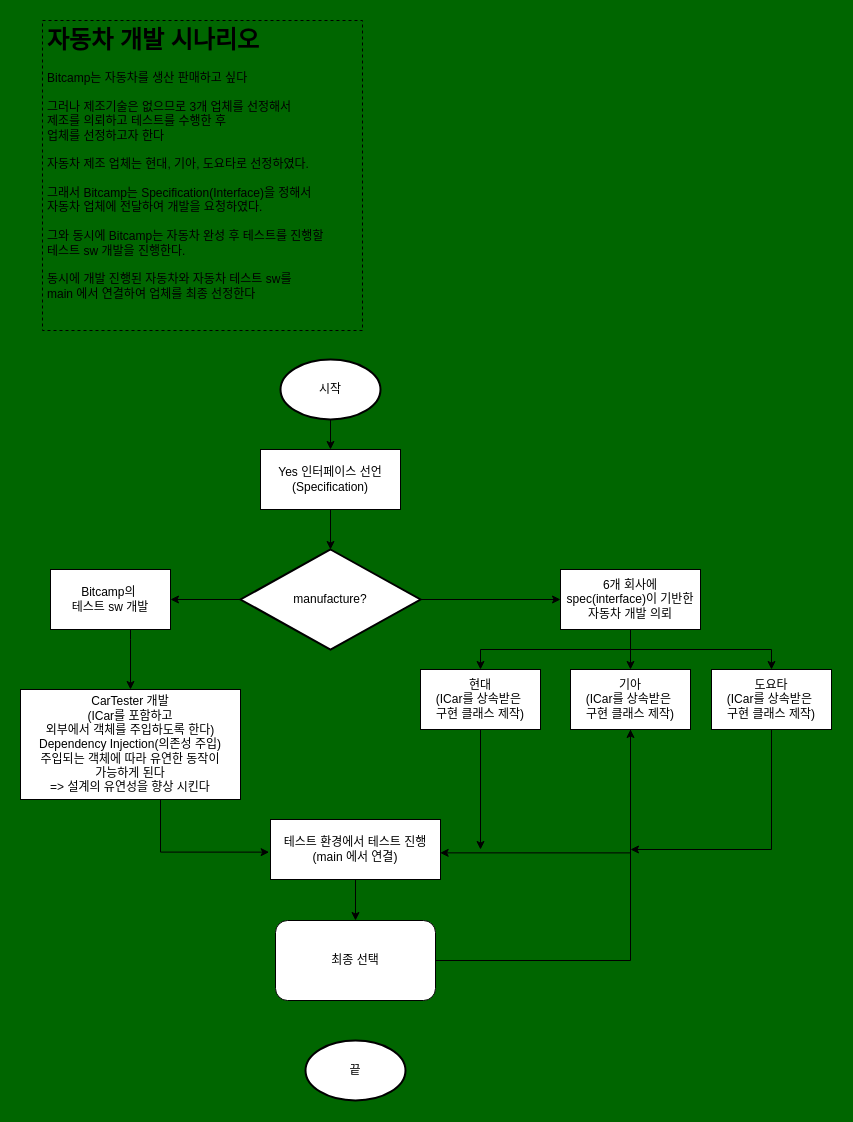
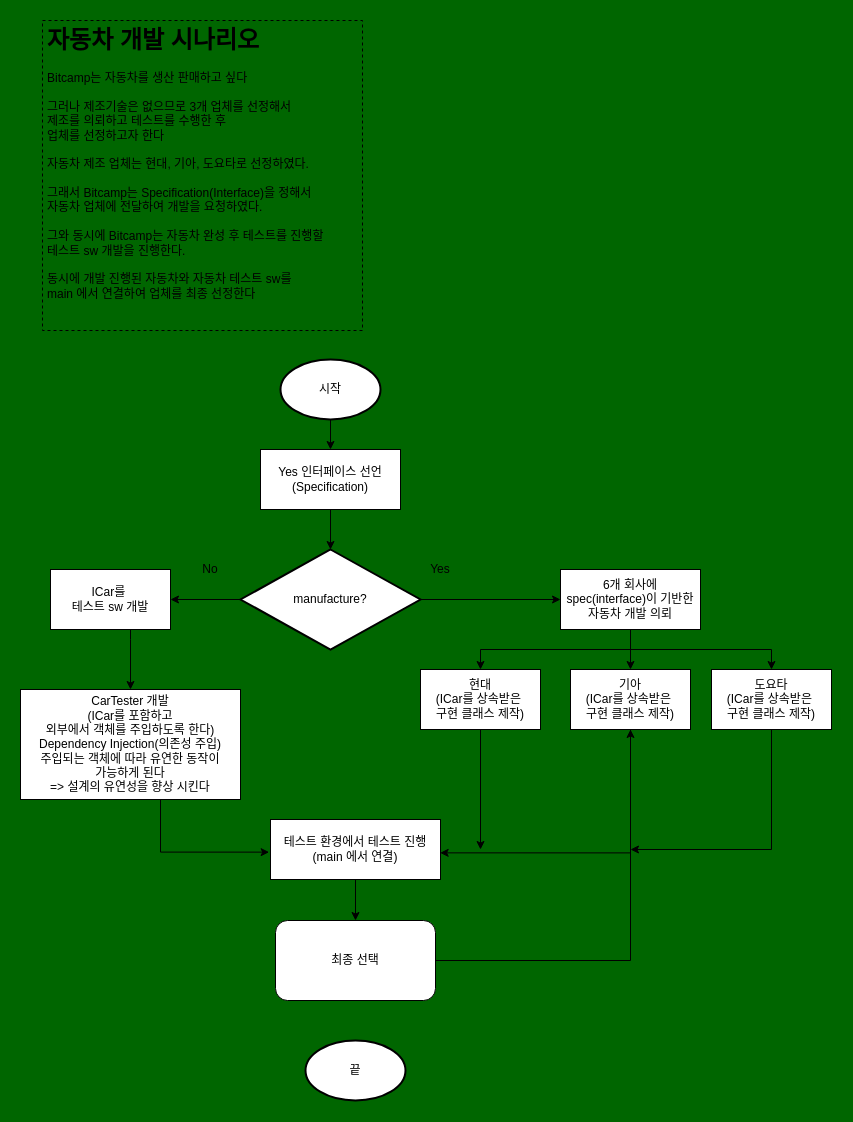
+ <mxCell id="11" value="No" style="text;html=1;strokeColor=none;fillColor=none;align=center;verticalAlign=middle;whiteSpace=wrap;rounded=0;" parent="1" vertex="1"><mxGeometry x="190" y="559" width="40" height="20" as="geometry" /></mxCell>
+ <mxCell id="16" value="Yes" style="text;html=1;strokeColor=none;fillColor=none;align=center;verticalAlign=middle;whiteSpace=wrap;rounded=0;" parent="1" vertex="1"><mxGeometry x="420" y="559" width="40" height="20" as="geometry" /></mxCell>
- <mxCell id="10" value="Bitcamp의&amp;nbsp;&lt;br&gt;테스트 sw 개발" style="rounded=0;whiteSpace=wrap;html=1;" parent="1" vertex="1"><mxGeometry x="50" y="569" width="120" height="60" as="geometry" /></mxCell>
+ <mxCell id="10" value="ICar를&amp;nbsp;&lt;br&gt;테스트 sw 개발" style="rounded=0;whiteSpace=wrap;html=1;" parent="1" vertex="1"><mxGeometry x="50" y="569" width="120" height="60" as="geometry" /></mxCell>
